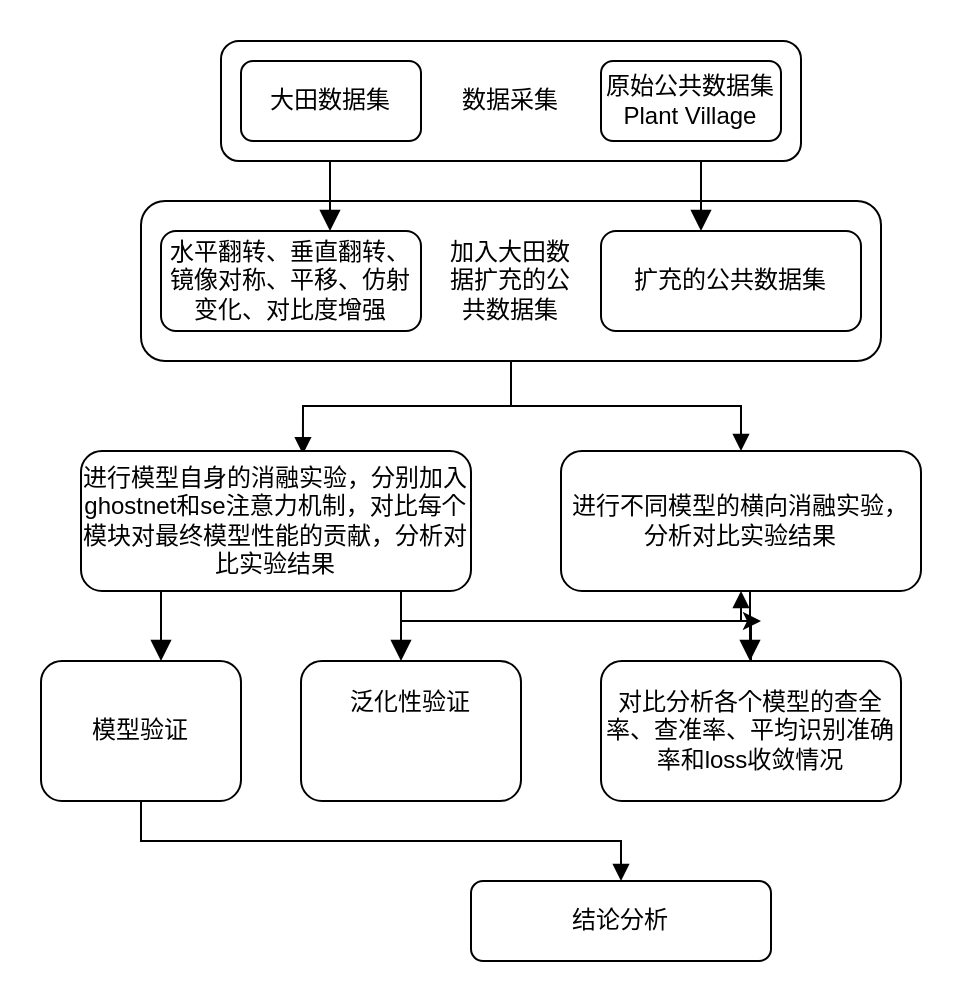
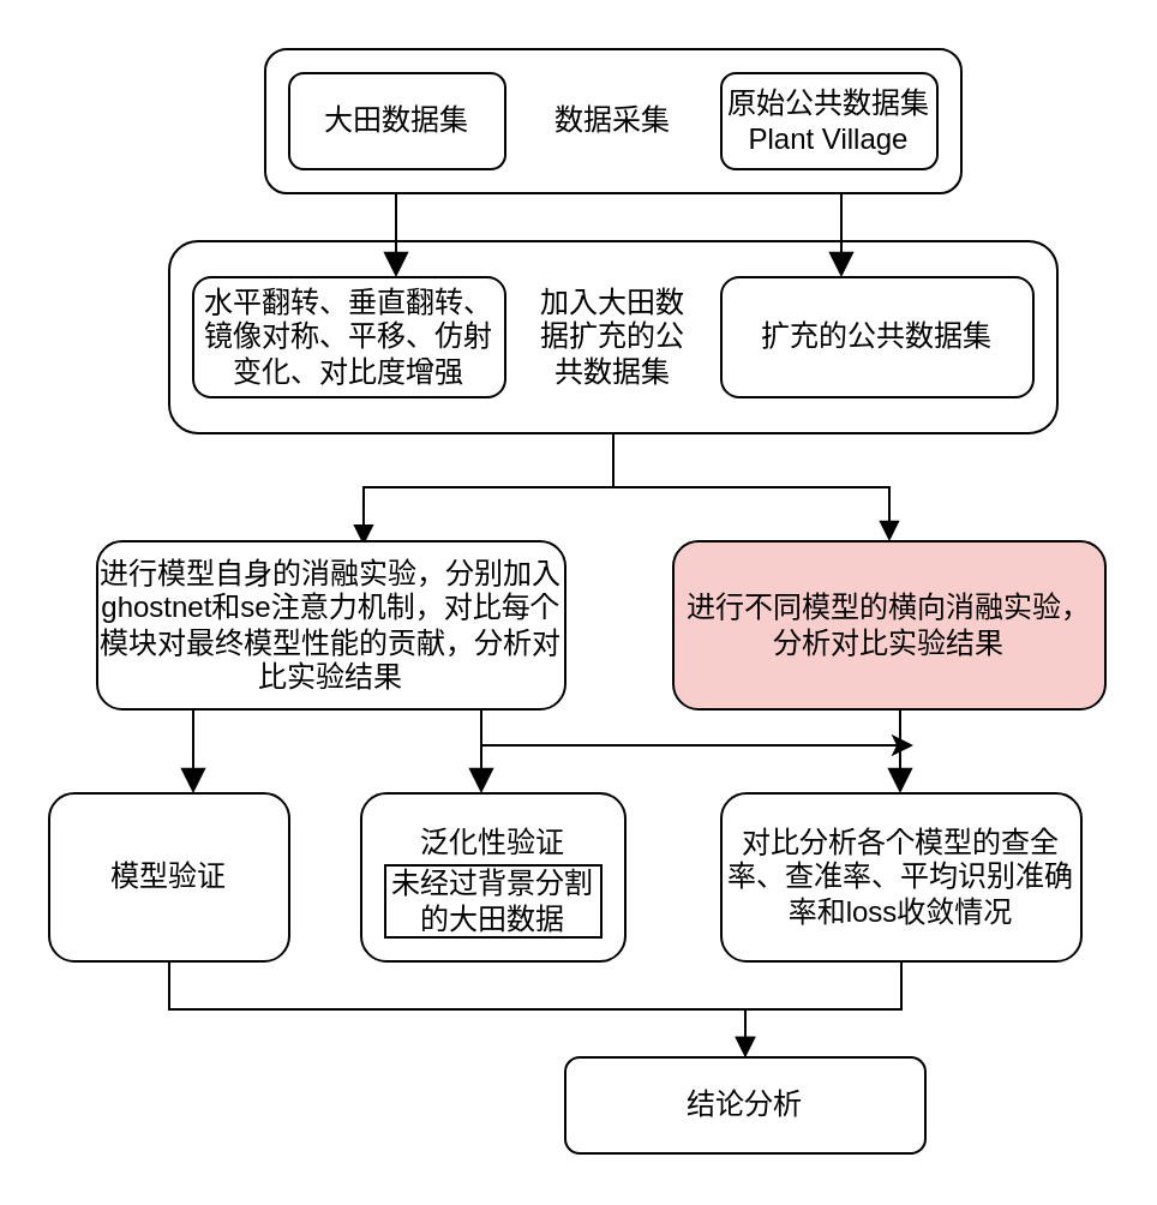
- <mxCell id="12" value="&lt;div&gt;进行不同模型的横向消融实验，分析对比实验结果&lt;/div&gt;" style="rounded=1;whiteSpace=wrap;html=1;fontSize=12;glass=0;strokeWidth=1;shadow=0;" vertex="1" parent="1"><mxGeometry x="280" y="225" width="180" height="70" as="geometry" /></mxCell>
+ <mxCell id="12" value="&lt;div&gt;进行不同模型的横向消融实验，分析对比实验结果&lt;/div&gt;" style="rounded=1;whiteSpace=wrap;html=1;fontSize=12;glass=0;strokeWidth=1;shadow=0;fillColor=#f8cecc;" vertex="1" parent="1"><mxGeometry x="280" y="225" width="180" height="70" as="geometry" /></mxCell>
- <mxCell id="17" style="edgeStyle=orthogonalEdgeStyle;rounded=0;orthogonalLoop=1;jettySize=auto;html=1;endArrow=block;endFill=1;" edge="1" parent="1" source="18" target="12"><mxGeometry relative="1" as="geometry" /></mxCell>
+ <mxCell id="17" style="edgeStyle=orthogonalEdgeStyle;rounded=0;orthogonalLoop=1;jettySize=auto;html=1;entryX=0.5;entryY=0;entryDx=0;entryDy=0;endArrow=block;endFill=1;" edge="1" parent="1" source="18" target="20"><mxGeometry relative="1" as="geometry" /></mxCell>
+ <mxCell id="19" value="未经过背景分割的大田数据" style="rounded=0;whiteSpace=wrap;html=1;" vertex="1" parent="1"><mxGeometry x="160" y="360" width="90" height="30" as="geometry" /></mxCell>
